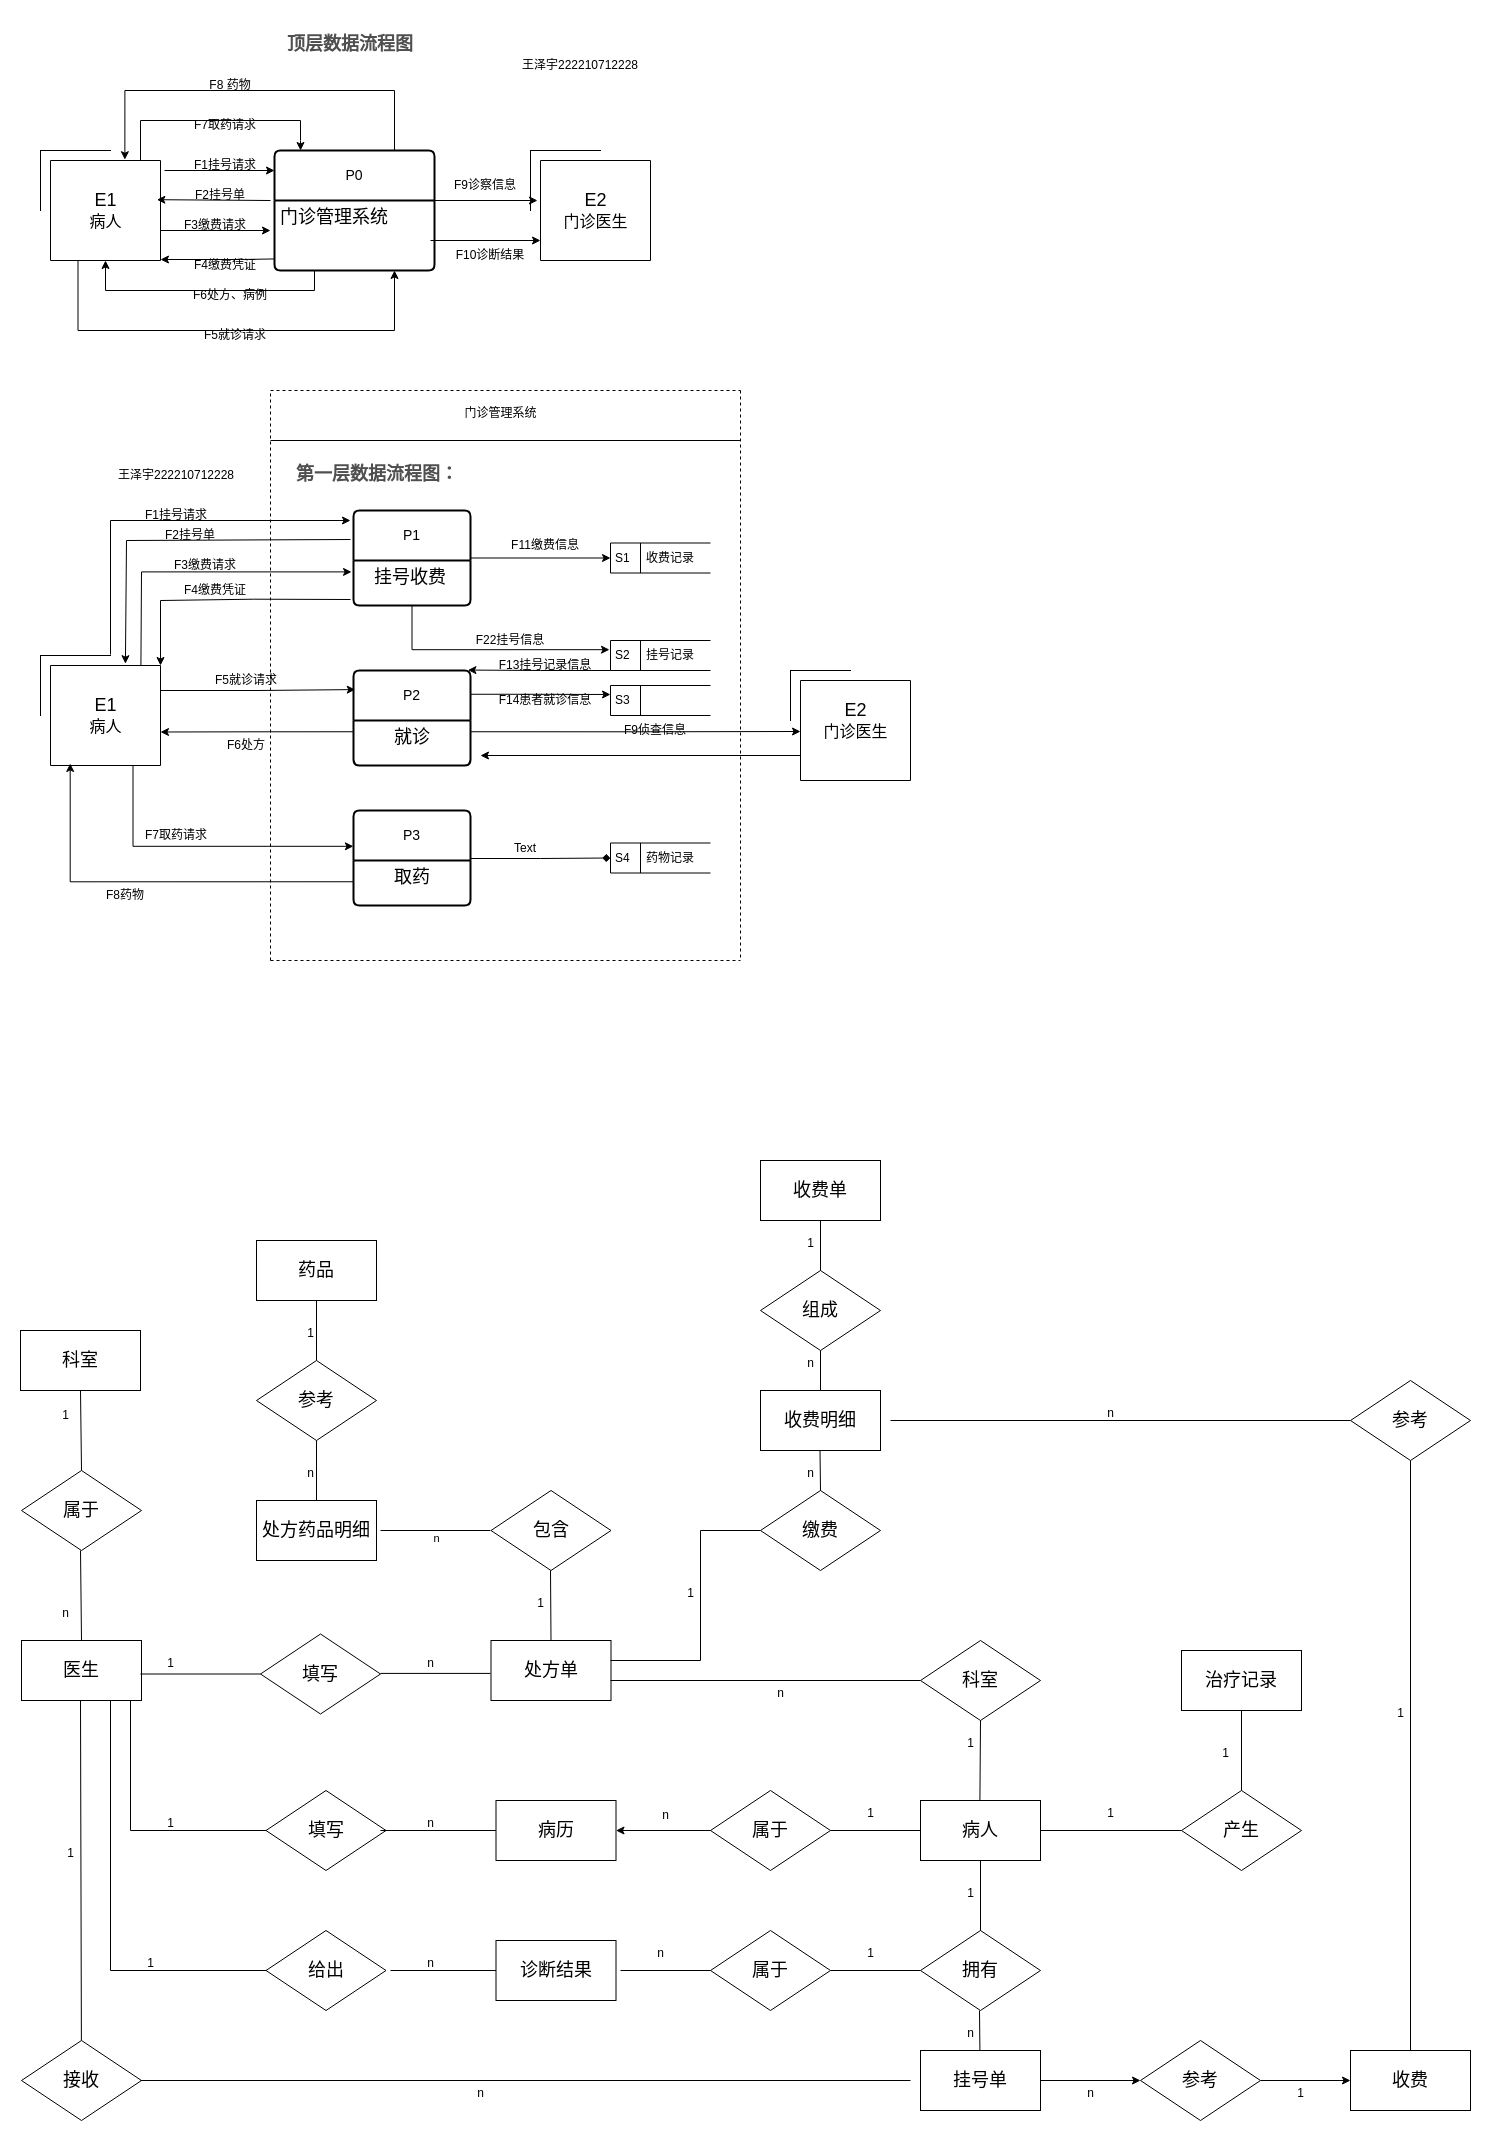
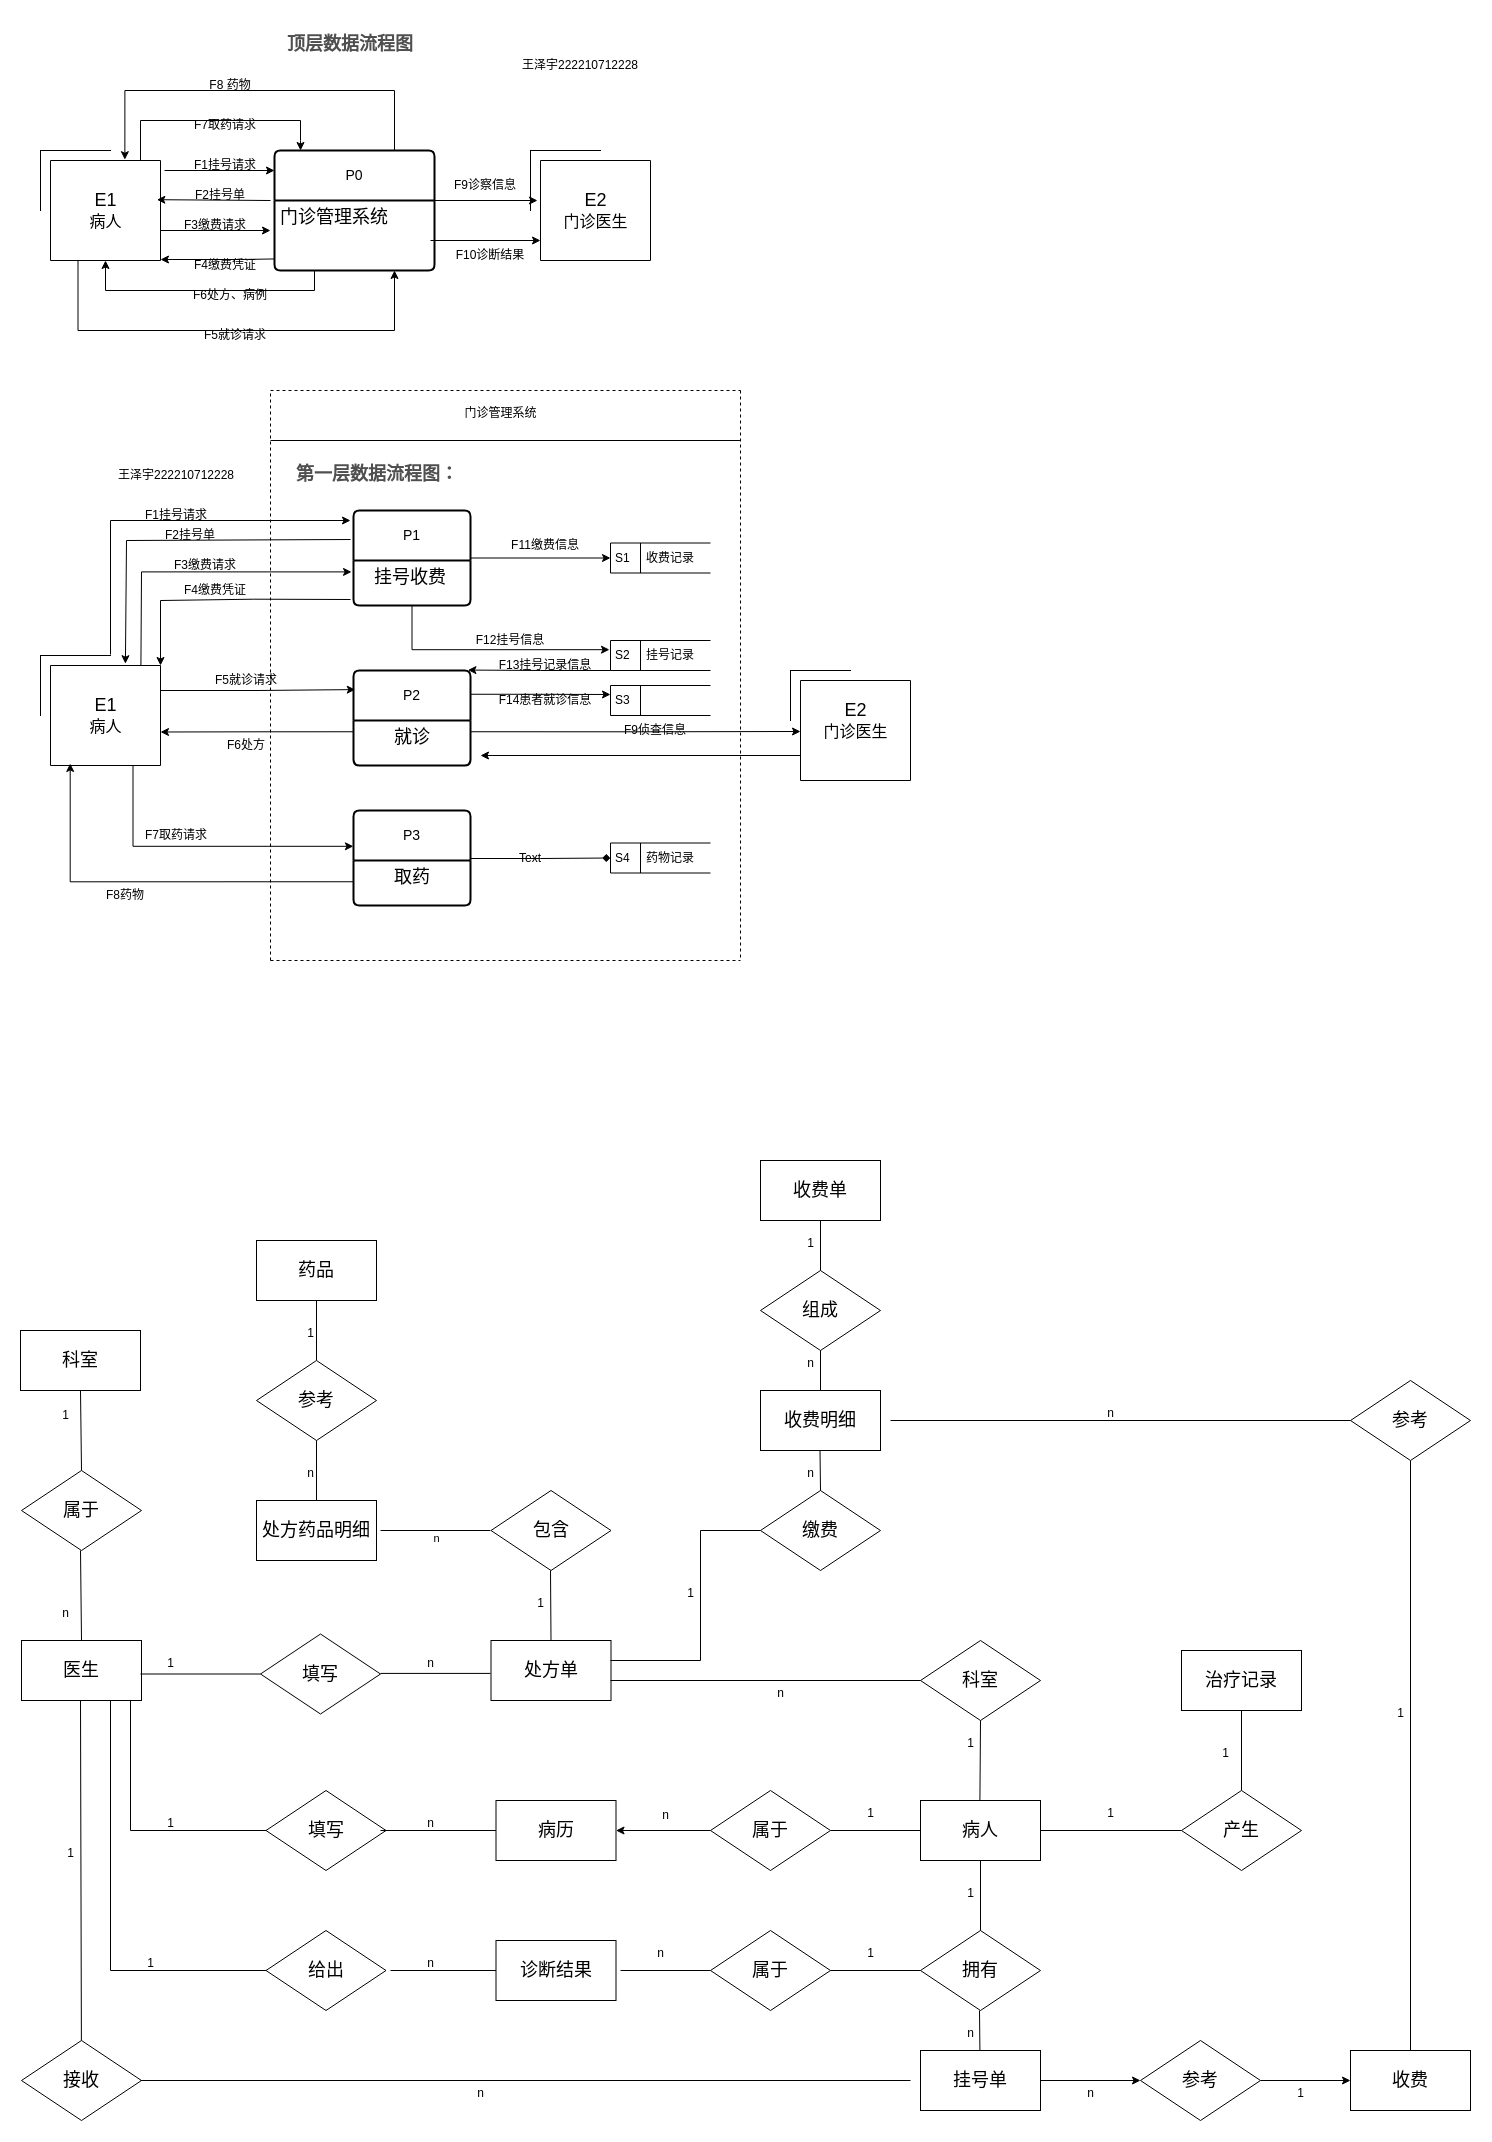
- <mxCell id="78" value="F22挂号信息" style="text;html=1;align=center;verticalAlign=middle;whiteSpace=wrap;rounded=0;" vertex="1" parent="1"><mxGeometry x="470" y="625" width="80" height="30" as="geometry" /></mxCell>
+ <mxCell id="78" value="F12挂号信息" style="text;html=1;align=center;verticalAlign=middle;whiteSpace=wrap;rounded=0;" vertex="1" parent="1"><mxGeometry x="470" y="625" width="80" height="30" as="geometry" /></mxCell>
- <mxCell id="82" value="Text" style="text;html=1;align=center;verticalAlign=middle;whiteSpace=wrap;rounded=0;" vertex="1" parent="1"><mxGeometry x="495" y="832.5" width="60" height="30" as="geometry" /></mxCell>
+ <mxCell id="82" value="Text" style="text;html=1;align=center;verticalAlign=middle;whiteSpace=wrap;rounded=0;" vertex="1" parent="1"><mxGeometry x="500" y="842.5" width="60" height="30" as="geometry" /></mxCell>
